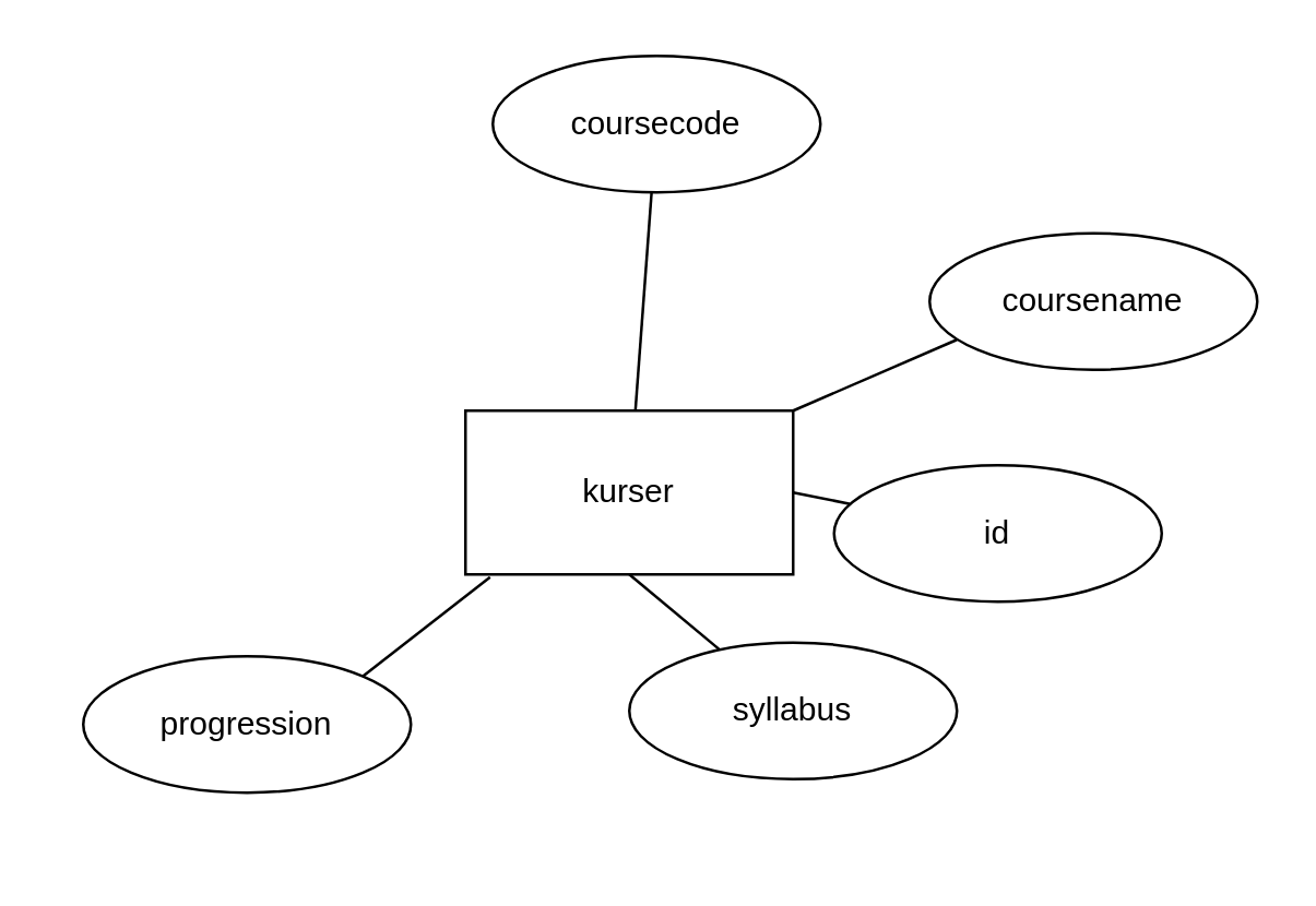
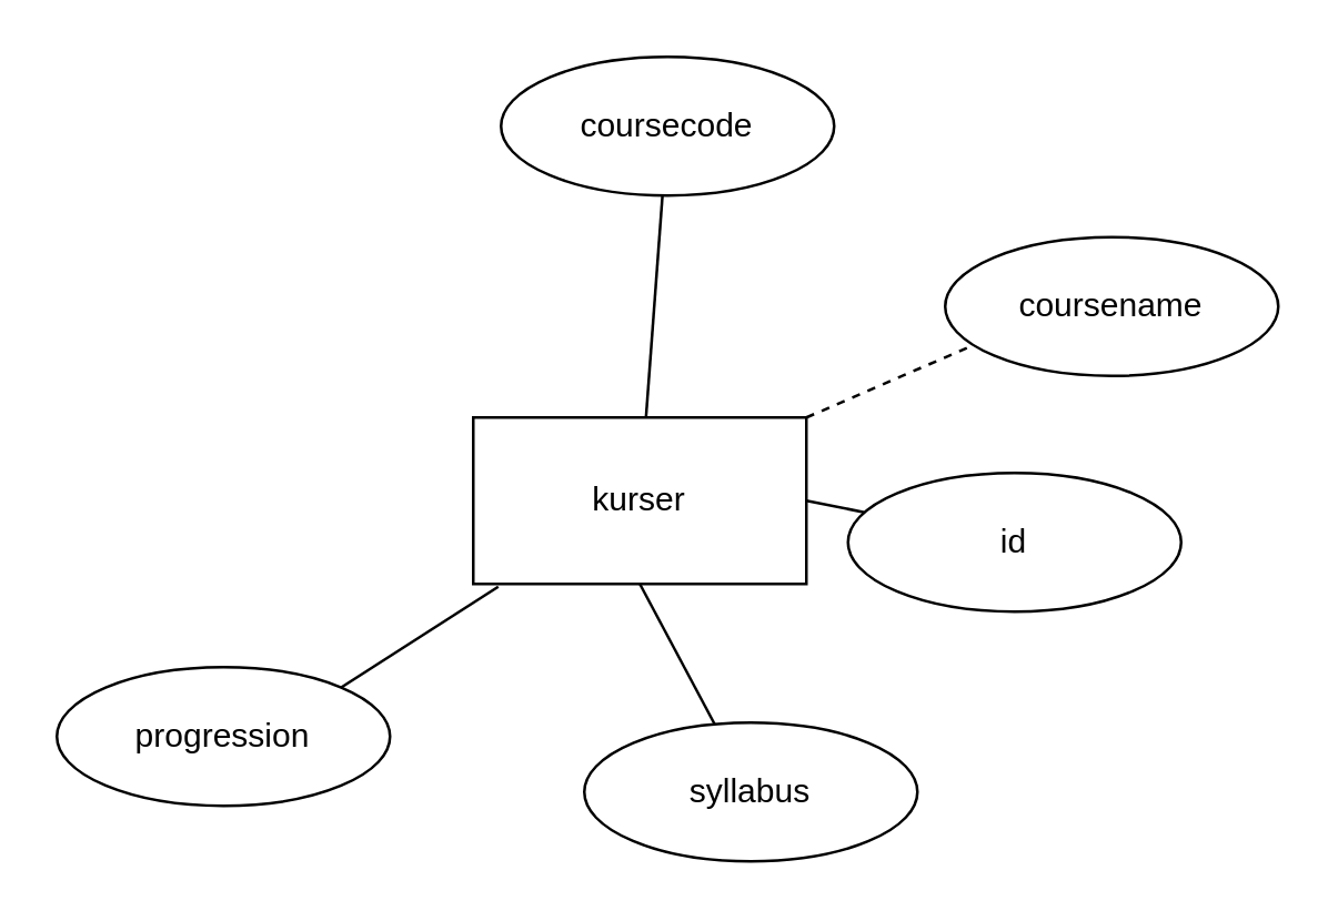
- <mxCell id="5" style="edgeStyle=none;html=1;exitX=1;exitY=0;exitDx=0;exitDy=0;entryX=0.083;entryY=0.78;entryDx=0;entryDy=0;entryPerimeter=0;endArrow=none;endFill=0;" edge="1" parent="1" source="6" target="8"><mxGeometry relative="1" as="geometry" /></mxCell>
+ <mxCell id="5" style="edgeStyle=none;html=1;exitX=1;exitY=0;exitDx=0;exitDy=0;entryX=0.083;entryY=0.78;entryDx=0;entryDy=0;entryPerimeter=0;endArrow=none;endFill=0;dashed=1;" edge="1" parent="1" source="6" target="8"><mxGeometry relative="1" as="geometry" /></mxCell>
- <mxCell id="10" value="syllabus" style="ellipse;whiteSpace=wrap;html=1;rounded=0;" vertex="1" parent="1"><mxGeometry x="230" y="235" width="120" height="50" as="geometry" /></mxCell>
+ <mxCell id="10" value="syllabus" style="ellipse;whiteSpace=wrap;html=1;rounded=0;" vertex="1" parent="1"><mxGeometry x="210" y="260" width="120" height="50" as="geometry" /></mxCell>
- <mxCell id="12" value="progression" style="ellipse;whiteSpace=wrap;html=1;rounded=0;" vertex="1" parent="1"><mxGeometry x="30" y="240" width="120" height="50" as="geometry" /></mxCell>
+ <mxCell id="12" value="progression" style="ellipse;whiteSpace=wrap;html=1;rounded=0;" vertex="1" parent="1"><mxGeometry x="20" y="240" width="120" height="50" as="geometry" /></mxCell>
